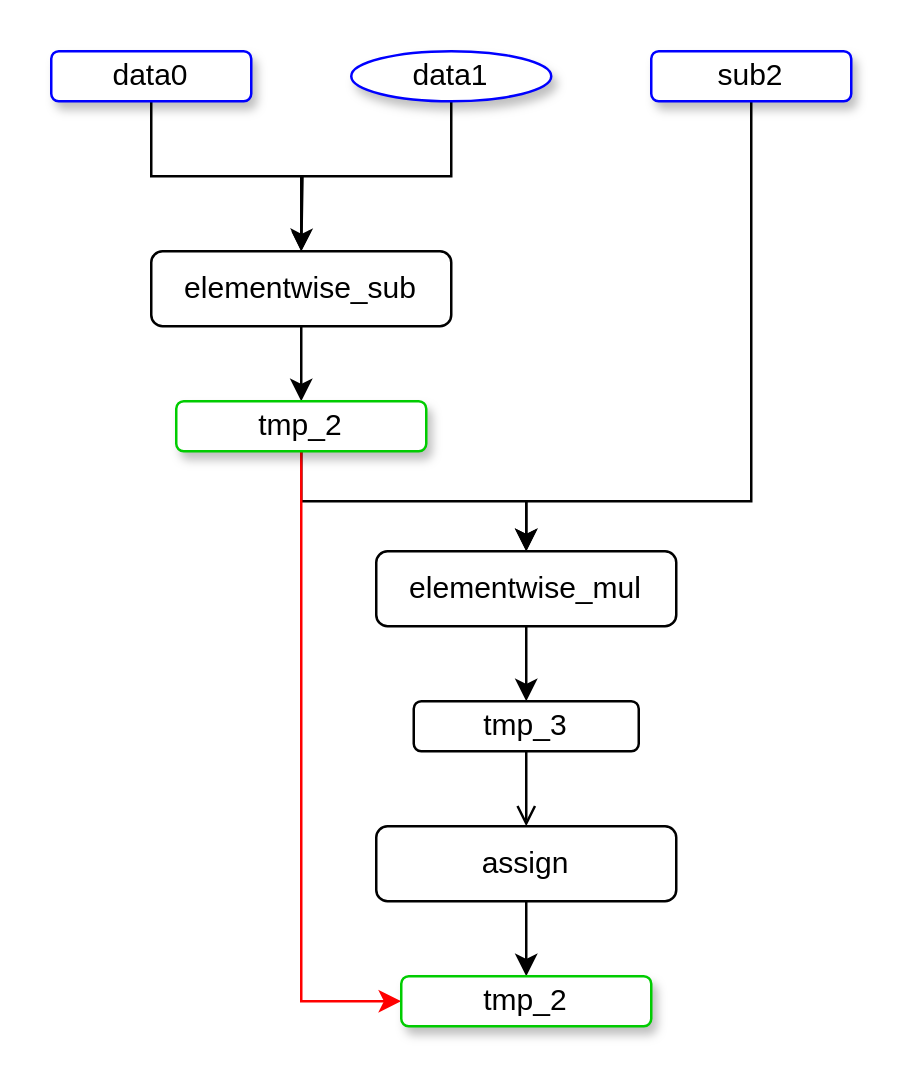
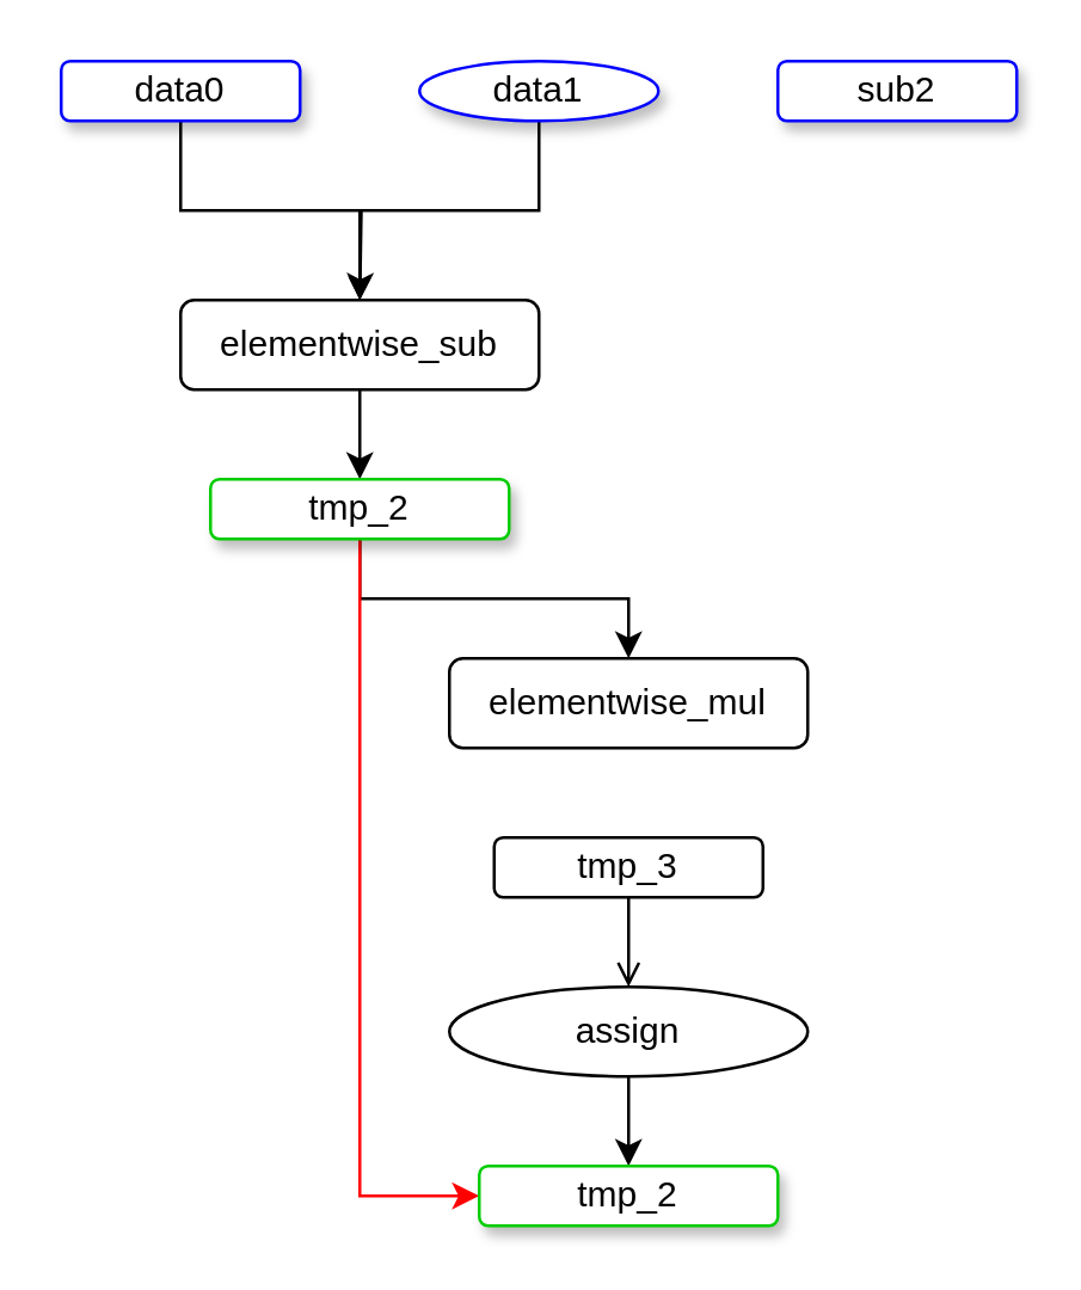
- <mxCell id="6" style="edgeStyle=orthogonalEdgeStyle;rounded=0;orthogonalLoop=1;jettySize=auto;html=1;exitX=0.5;exitY=1;exitDx=0;exitDy=0;entryX=0.5;entryY=0;entryDx=0;entryDy=0;" edge="1" parent="1" source="7" target="14"><mxGeometry relative="1" as="geometry"><Array as="points"><mxPoint x="300" y="200" /><mxPoint x="210" y="200" /></Array></mxGeometry></mxCell>
- <mxCell id="13" style="edgeStyle=orthogonalEdgeStyle;rounded=0;orthogonalLoop=1;jettySize=auto;html=1;exitX=0.5;exitY=1;exitDx=0;exitDy=0;entryX=0.5;entryY=0;entryDx=0;entryDy=0;" edge="1" parent="1" source="14" target="16"><mxGeometry relative="1" as="geometry" /></mxCell>
- <mxCell id="18" value="assign" style="rounded=1;whiteSpace=wrap;html=1;" vertex="1" parent="1"><mxGeometry x="150" y="330" width="120" height="30" as="geometry" /></mxCell>
+ <mxCell id="18" value="assign" style="ellipse;whiteSpace=wrap;html=1;" vertex="1" parent="1"><mxGeometry x="150" y="330" width="120" height="30" as="geometry" /></mxCell>
